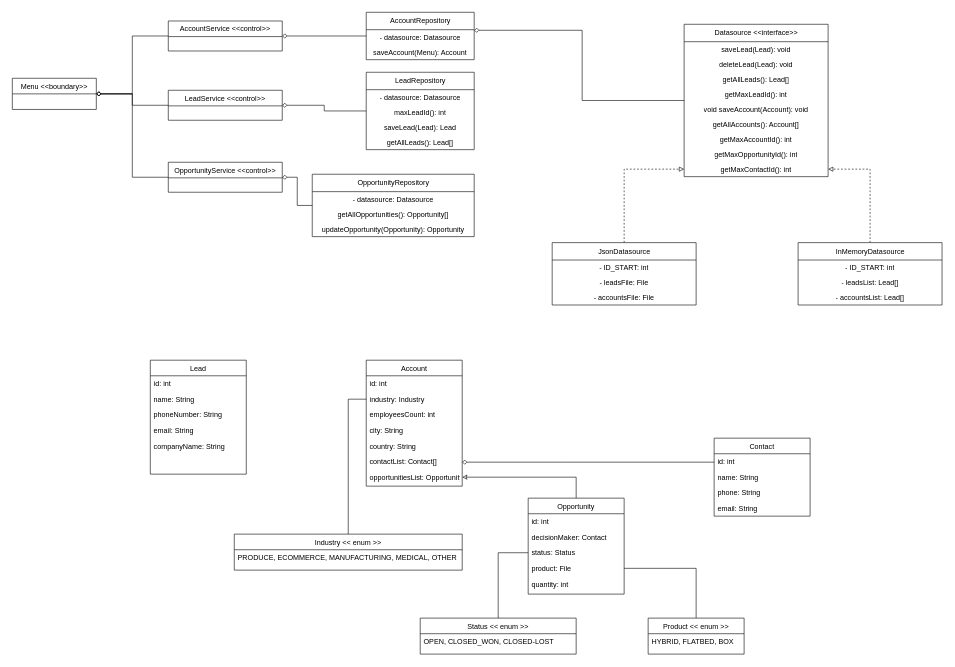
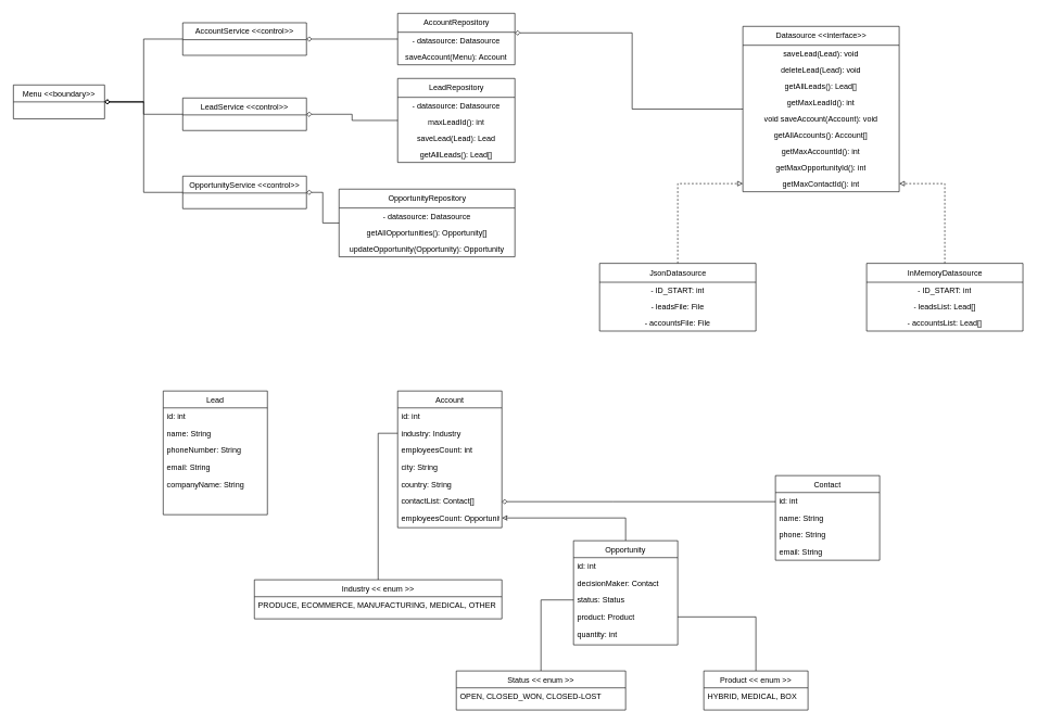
- <mxCell id="15" value="opportunitiesList: Opportunity[]" style="text;align=left;verticalAlign=top;spacingLeft=4;spacingRight=4;overflow=hidden;rotatable=0;points=[[0,0.5],[1,0.5]];portConstraint=eastwest;rounded=0;shadow=0;html=0;" parent="8" vertex="1"><mxGeometry y="182" width="160" height="26" as="geometry" /></mxCell>
+ <mxCell id="15" value="employeesCount: Opportunity[]" style="text;align=left;verticalAlign=top;spacingLeft=4;spacingRight=4;overflow=hidden;rotatable=0;points=[[0,0.5],[1,0.5]];portConstraint=eastwest;rounded=0;shadow=0;html=0;" parent="8" vertex="1"><mxGeometry y="182" width="160" height="26" as="geometry" /></mxCell>
- <mxCell id="27" value="product: File" style="text;align=left;verticalAlign=top;spacingLeft=4;spacingRight=4;overflow=hidden;rotatable=0;points=[[0,0.5],[1,0.5]];portConstraint=eastwest;" parent="23" vertex="1"><mxGeometry y="104" width="160" height="26" as="geometry" /></mxCell>
+ <mxCell id="27" value="product: Product" style="text;align=left;verticalAlign=top;spacingLeft=4;spacingRight=4;overflow=hidden;rotatable=0;points=[[0,0.5],[1,0.5]];portConstraint=eastwest;" parent="23" vertex="1"><mxGeometry y="104" width="160" height="26" as="geometry" /></mxCell>
- <mxCell id="31" value="HYBRID, FLATBED, BOX" style="text;align=left;verticalAlign=top;spacingLeft=4;spacingRight=4;overflow=hidden;rotatable=0;points=[[0,0.5],[1,0.5]];portConstraint=eastwest;rounded=0;shadow=0;html=0;" parent="30" vertex="1"><mxGeometry y="26" width="160" height="26" as="geometry" /></mxCell>
+ <mxCell id="31" value="HYBRID, MEDICAL, BOX" style="text;align=left;verticalAlign=top;spacingLeft=4;spacingRight=4;overflow=hidden;rotatable=0;points=[[0,0.5],[1,0.5]];portConstraint=eastwest;rounded=0;shadow=0;html=0;" parent="30" vertex="1"><mxGeometry y="26" width="160" height="26" as="geometry" /></mxCell>
